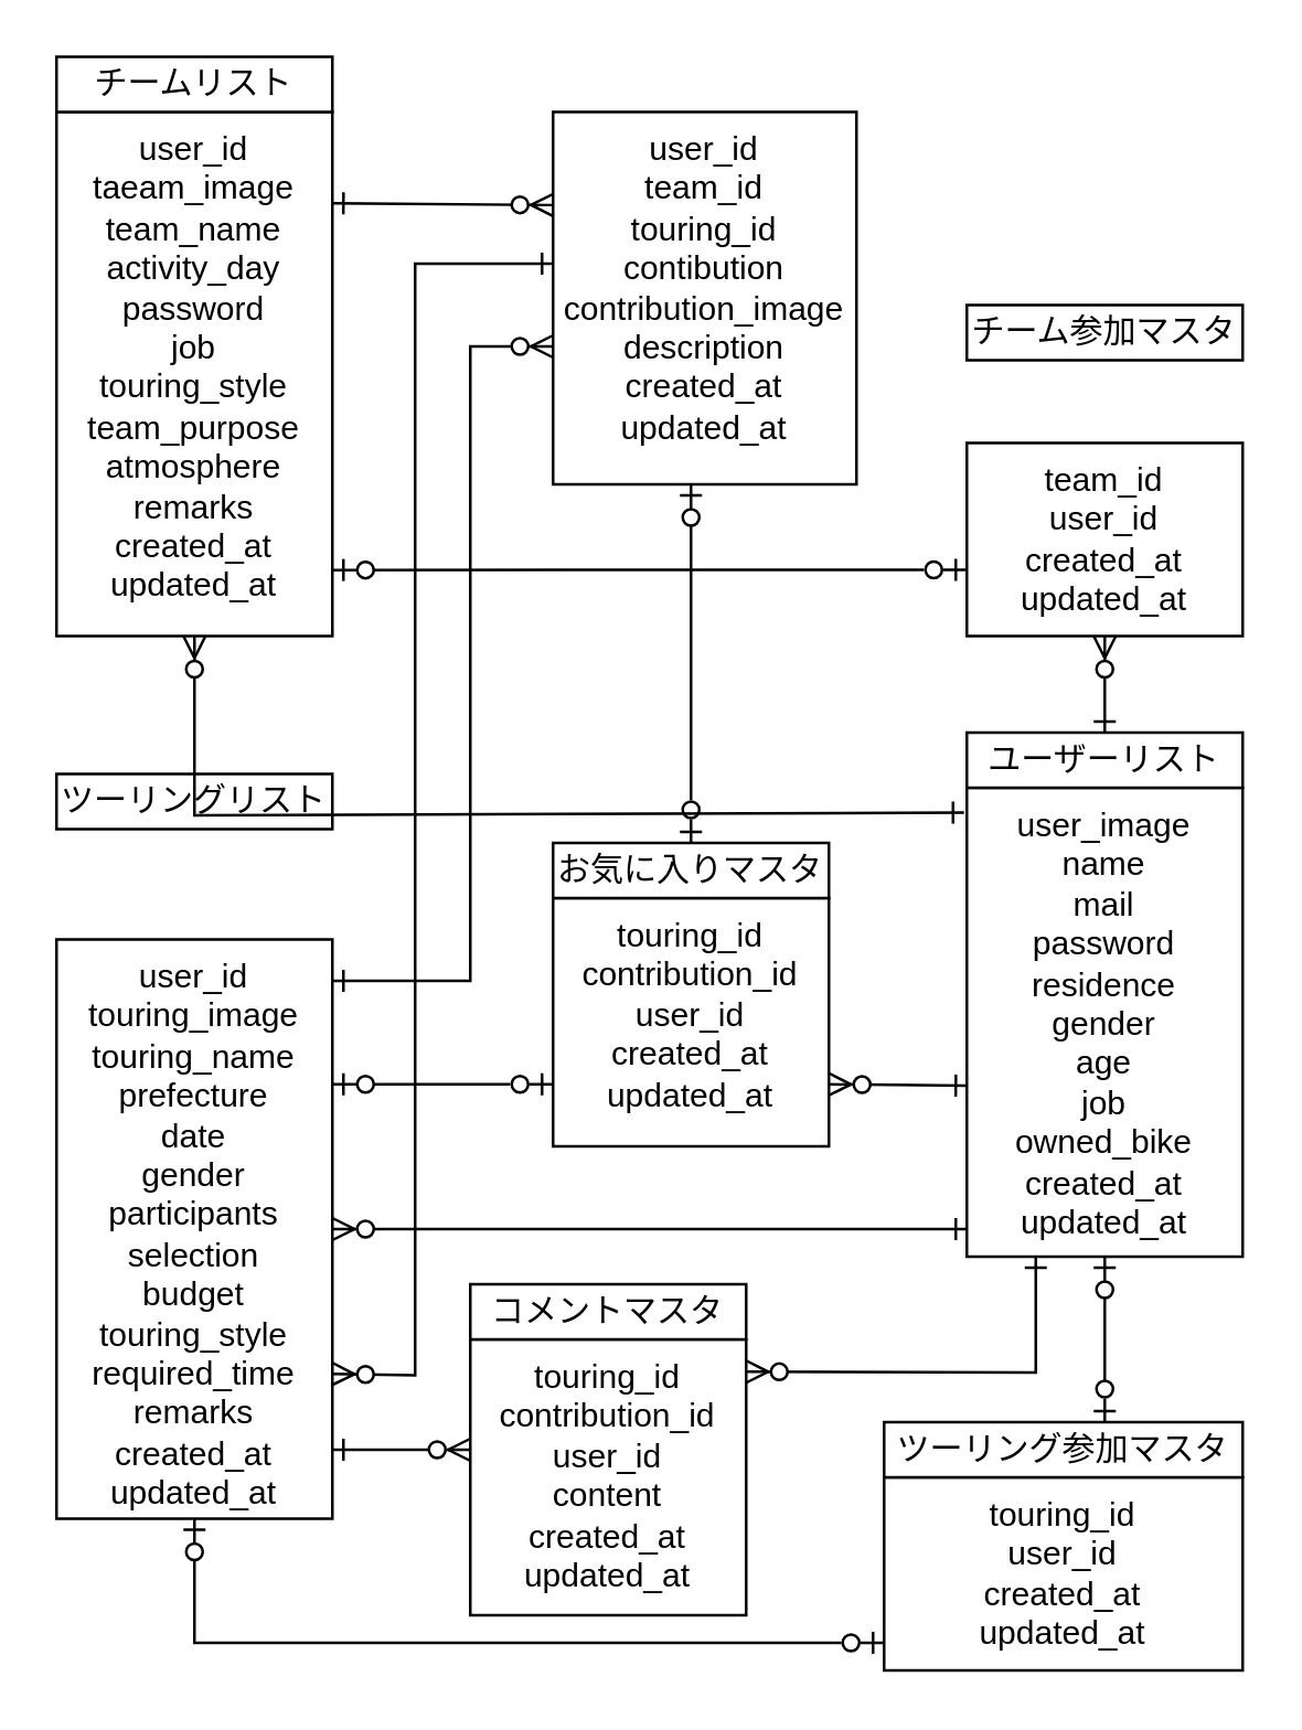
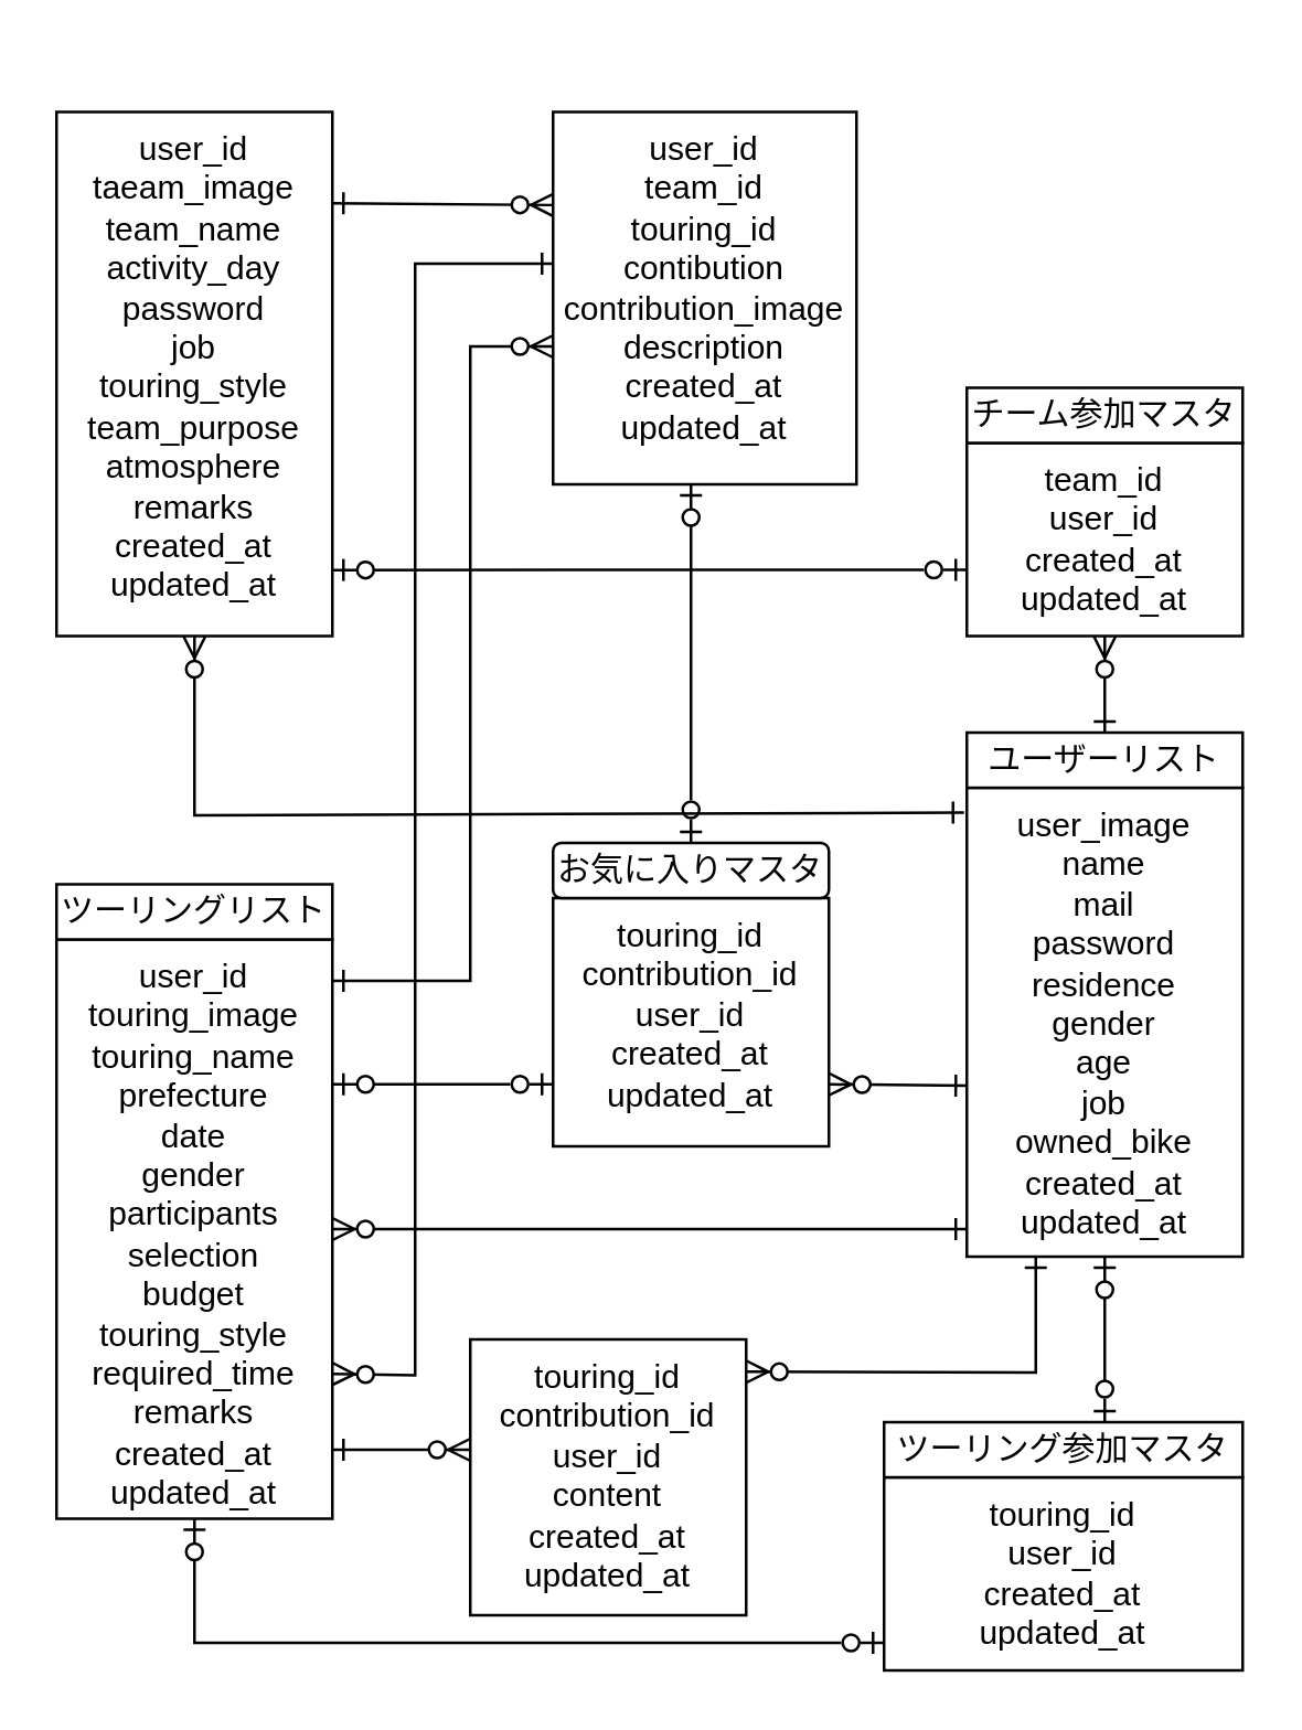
- <mxCell id="5" value="チームリスト" style="rounded=0;whiteSpace=wrap;html=1;align=center;" parent="1" vertex="1"><mxGeometry x="20" y="20" width="100" height="20" as="geometry" /></mxCell>
- <mxCell id="11" value="チーム参加マスタ" style="rounded=0;whiteSpace=wrap;html=1;align=center;" vertex="1" parent="1"><mxGeometry x="350" y="110" width="100" height="20" as="geometry" /></mxCell>
+ <mxCell id="11" value="チーム参加マスタ" style="rounded=0;whiteSpace=wrap;html=1;align=center;" vertex="1" parent="1"><mxGeometry x="350" y="140" width="100" height="20" as="geometry" /></mxCell>
- <mxCell id="7" value="ツーリングリスト" style="rounded=0;whiteSpace=wrap;html=1;align=center;" parent="1" vertex="1"><mxGeometry x="20" y="280" width="100" height="20" as="geometry" /></mxCell>
+ <mxCell id="7" value="ツーリングリスト" style="rounded=0;whiteSpace=wrap;html=1;align=center;" parent="1" vertex="1"><mxGeometry x="20" y="320" width="100" height="20" as="geometry" /></mxCell>
- <mxCell id="16" value="お気に入りマスタ" style="rounded=0;whiteSpace=wrap;html=1;align=center;" vertex="1" parent="1"><mxGeometry x="200" y="305" width="100" height="20" as="geometry" /></mxCell>
+ <mxCell id="16" value="お気に入りマスタ" style="whiteSpace=wrap;html=1;align=center;rounded=1;" vertex="1" parent="1"><mxGeometry x="200" y="305" width="100" height="20" as="geometry" /></mxCell>
- <mxCell id="14" value="コメントマスタ" style="rounded=0;whiteSpace=wrap;html=1;align=center;" vertex="1" parent="1"><mxGeometry x="170" y="465" width="100" height="20" as="geometry" /></mxCell>
